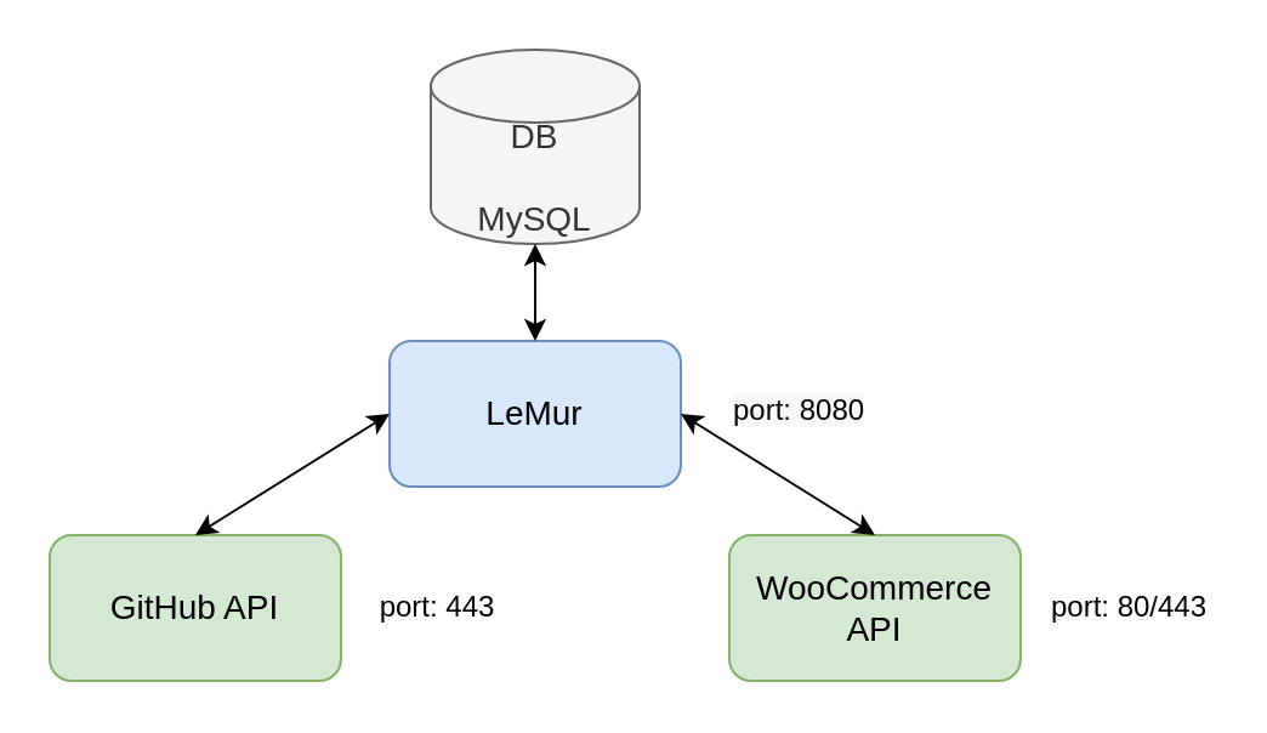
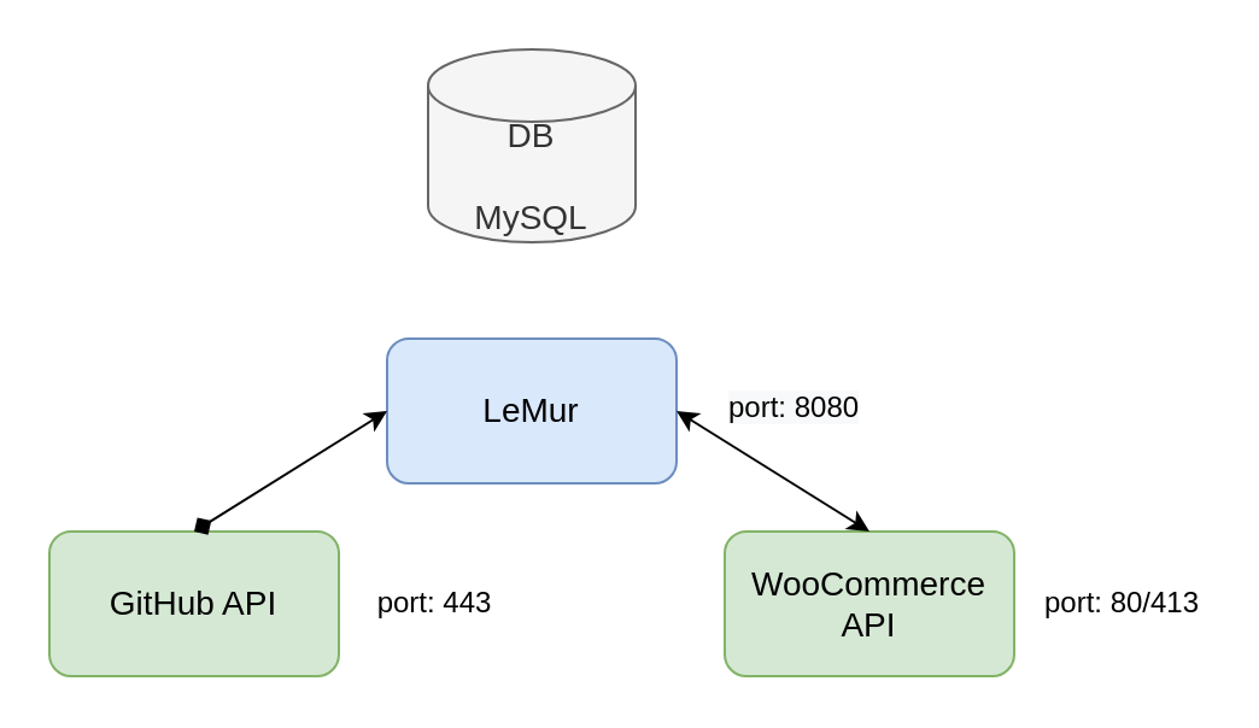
- <mxCell id="6" value="" style="endArrow=classic;html=1;strokeWidth=1;entryX=0.5;entryY=1;entryDx=0;entryDy=0;entryPerimeter=0;startArrow=classic;startFill=1;" parent="1" source="3" target="5" edge="1"><mxGeometry width="50" height="50" relative="1" as="geometry"><mxPoint x="190" y="270" as="sourcePoint" /><mxPoint x="240" y="220" as="targetPoint" /></mxGeometry></mxCell>
- <mxCell id="7" value="" style="endArrow=classic;html=1;strokeWidth=1;entryX=0.5;entryY=0;entryDx=0;entryDy=0;exitX=0;exitY=0.5;exitDx=0;exitDy=0;startArrow=classic;startFill=1;" parent="1" source="3" target="4" edge="1"><mxGeometry width="50" height="50" relative="1" as="geometry"><mxPoint x="190" y="270" as="sourcePoint" /><mxPoint x="240" y="220" as="targetPoint" /></mxGeometry></mxCell>
+ <mxCell id="7" value="" style="endArrow=diamond;html=1;strokeWidth=1;entryX=0.5;entryY=0;entryDx=0;entryDy=0;exitX=0;exitY=0.5;exitDx=0;exitDy=0;startArrow=classic;startFill=1;" parent="1" source="3" target="4" edge="1"><mxGeometry width="50" height="50" relative="1" as="geometry"><mxPoint x="190" y="270" as="sourcePoint" /><mxPoint x="240" y="220" as="targetPoint" /></mxGeometry></mxCell>
- <mxCell id="9" value="port: 80/443" style="text;html=1;strokeColor=none;fillColor=none;align=center;verticalAlign=middle;whiteSpace=wrap;rounded=0;" parent="1" vertex="1"><mxGeometry x="430" y="240" width="70" height="20" as="geometry" /></mxCell>
+ <mxCell id="9" value="port: 80/413" style="text;html=1;strokeColor=none;fillColor=none;align=center;verticalAlign=middle;whiteSpace=wrap;rounded=0;" parent="1" vertex="1"><mxGeometry x="430" y="240" width="70" height="20" as="geometry" /></mxCell>
